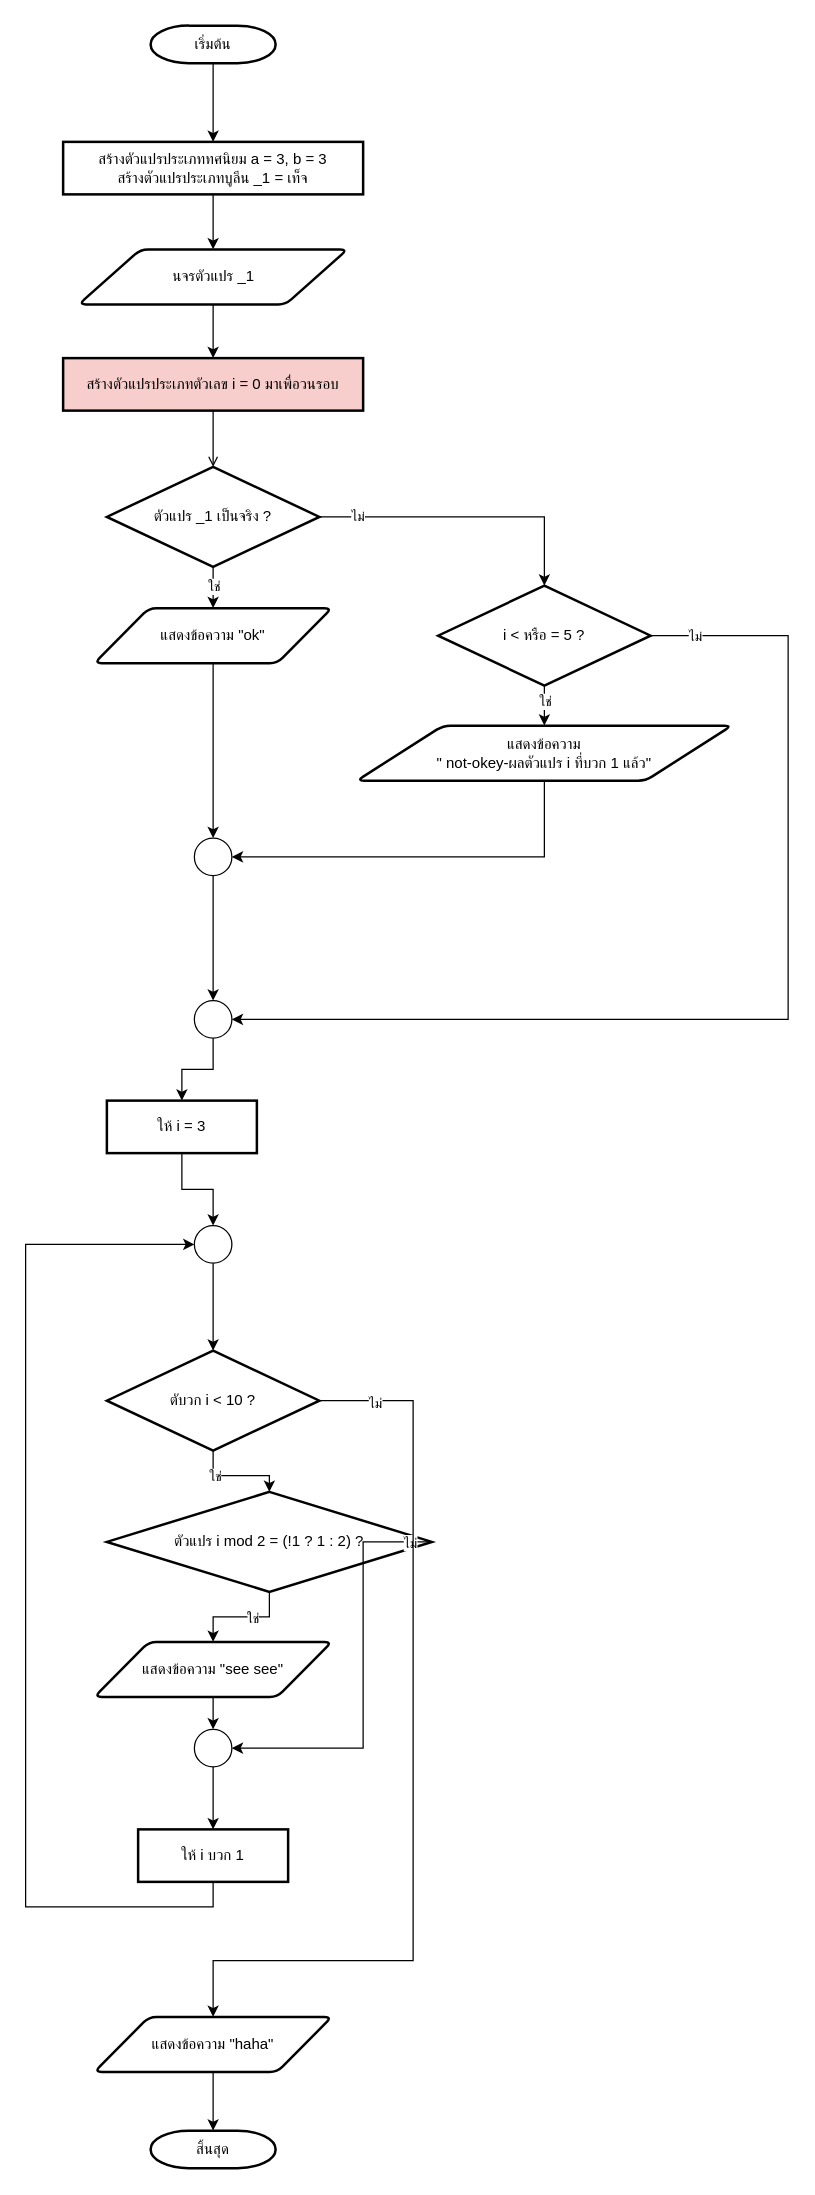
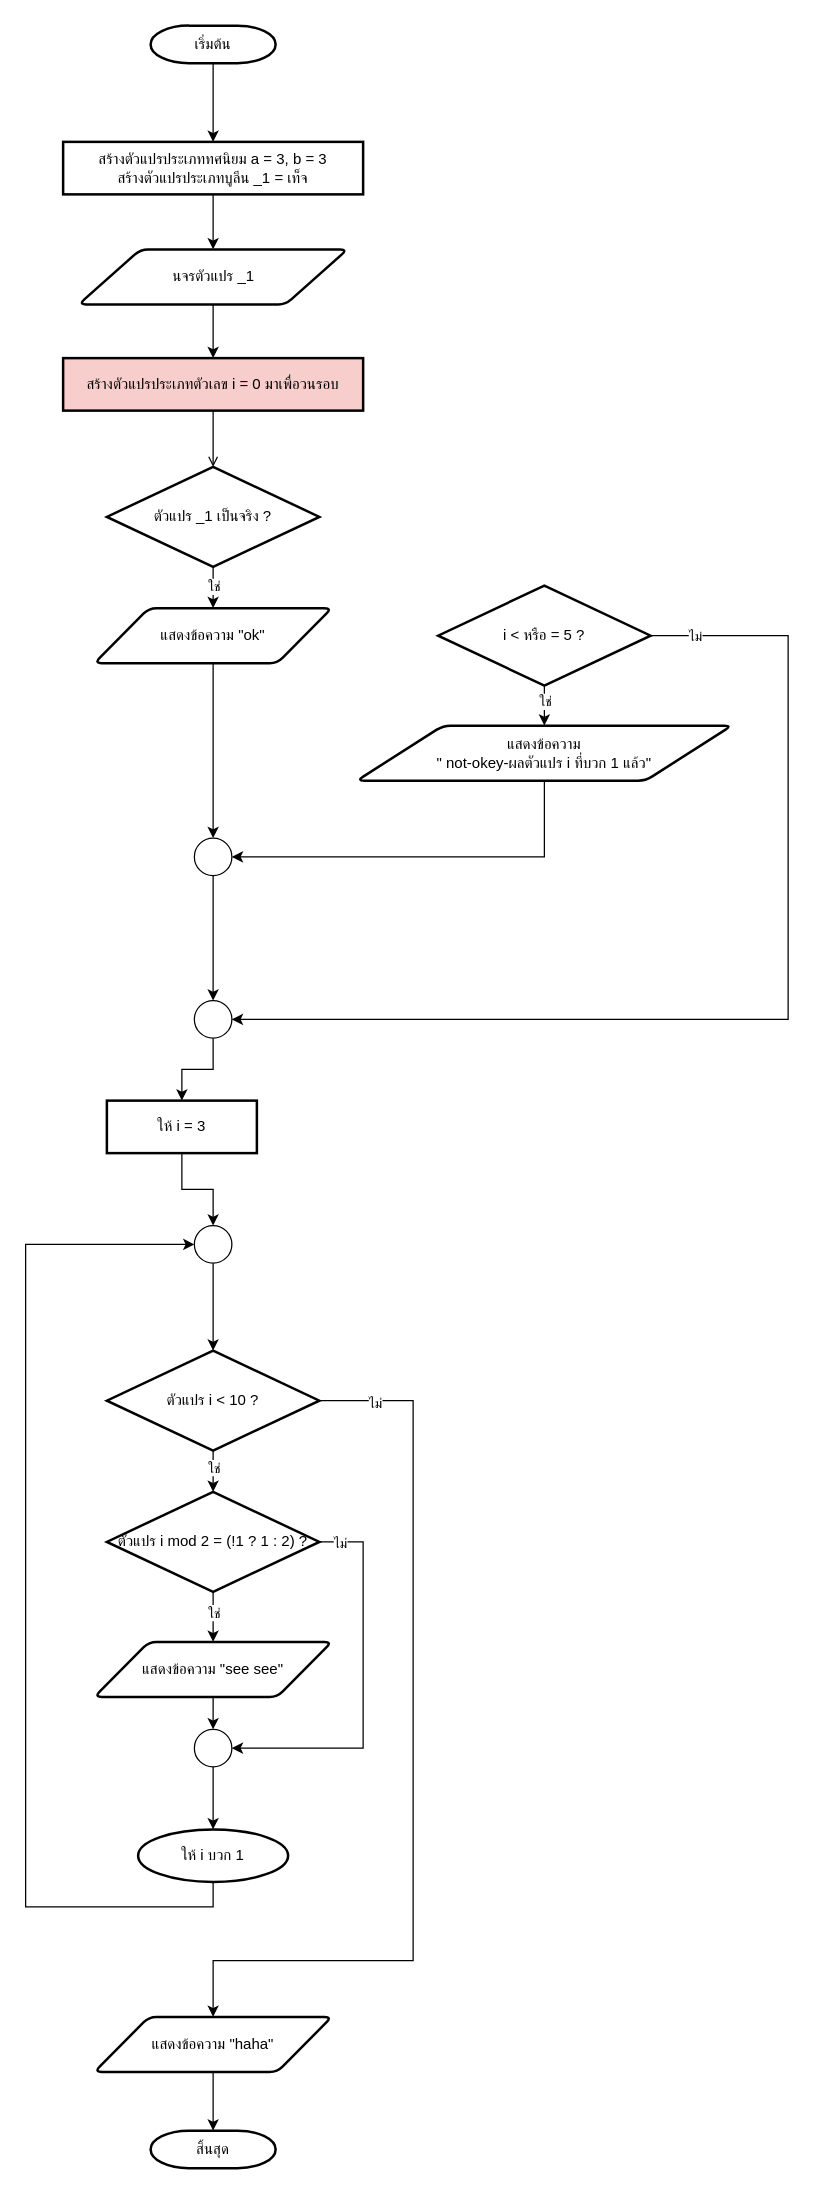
- <mxCell id="12" value="" style="edgeStyle=orthogonalEdgeStyle;rounded=0;orthogonalLoop=1;jettySize=auto;html=1;" parent="1" source="14" target="28" edge="1"><mxGeometry relative="1" as="geometry" /></mxCell>
- <mxCell id="13" value="ไม่" style="edgeLabel;html=1;align=center;verticalAlign=middle;resizable=0;points=[];" vertex="1" connectable="0" parent="12"><mxGeometry x="-0.744" y="1" relative="1" as="geometry"><mxPoint as="offset" /></mxGeometry></mxCell>
- <mxCell id="19" value="ตับวก i &amp;lt; 10 ?" style="strokeWidth=2;html=1;shape=mxgraph.flowchart.decision;whiteSpace=wrap;" parent="1" vertex="1"><mxGeometry x="85" y="1080" width="170" height="80" as="geometry" /></mxCell>
+ <mxCell id="19" value="ตัวแปร i &amp;lt; 10 ?" style="strokeWidth=2;html=1;shape=mxgraph.flowchart.decision;whiteSpace=wrap;" parent="1" vertex="1"><mxGeometry x="85" y="1080" width="170" height="80" as="geometry" /></mxCell>
- <mxCell id="39" value="ตัวแปร i mod 2 = (!1 ? 1 : 2) ?" style="strokeWidth=2;html=1;shape=mxgraph.flowchart.decision;whiteSpace=wrap;" parent="1" vertex="1"><mxGeometry x="85" y="1193" width="260" height="80" as="geometry" /></mxCell>
+ <mxCell id="39" value="ตัวแปร i mod 2 = (!1 ? 1 : 2) ?" style="strokeWidth=2;html=1;shape=mxgraph.flowchart.decision;whiteSpace=wrap;" parent="1" vertex="1"><mxGeometry x="85" y="1193" width="170" height="80" as="geometry" /></mxCell>
- <mxCell id="48" value="ให้ i บวก 1" style="rounded=1;whiteSpace=wrap;html=1;absoluteArcSize=1;arcSize=0;strokeWidth=2;" vertex="1" parent="1"><mxGeometry x="110" y="1463" width="120" height="42" as="geometry" /></mxCell>
+ <mxCell id="48" value="ให้ i บวก 1" style="ellipse;whiteSpace=wrap;html=1;absoluteArcSize=1;arcSize=0;strokeWidth=2;" vertex="1" parent="1"><mxGeometry x="110" y="1463" width="120" height="42" as="geometry" /></mxCell>
